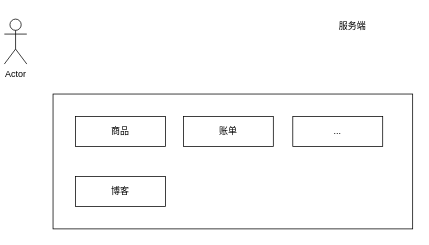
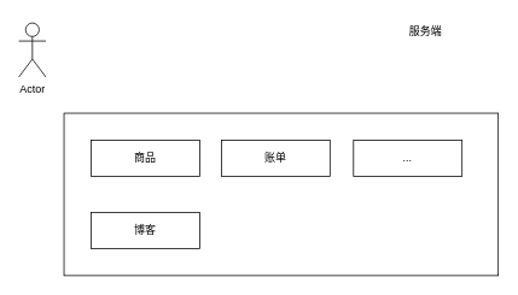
- <mxCell id="2" value="Actor" style="shape=umlActor;verticalLabelPosition=bottom;verticalAlign=top;html=1;outlineConnect=0;" vertex="1" parent="1"><mxGeometry x="5" y="25" width="30" height="60" as="geometry" /></mxCell>
+ <mxCell id="2" value="Actor" style="shape=umlActor;verticalLabelPosition=bottom;verticalAlign=top;html=1;outlineConnect=0;" vertex="1" parent="1"><mxGeometry x="20" y="25" width="30" height="60" as="geometry" /></mxCell>
